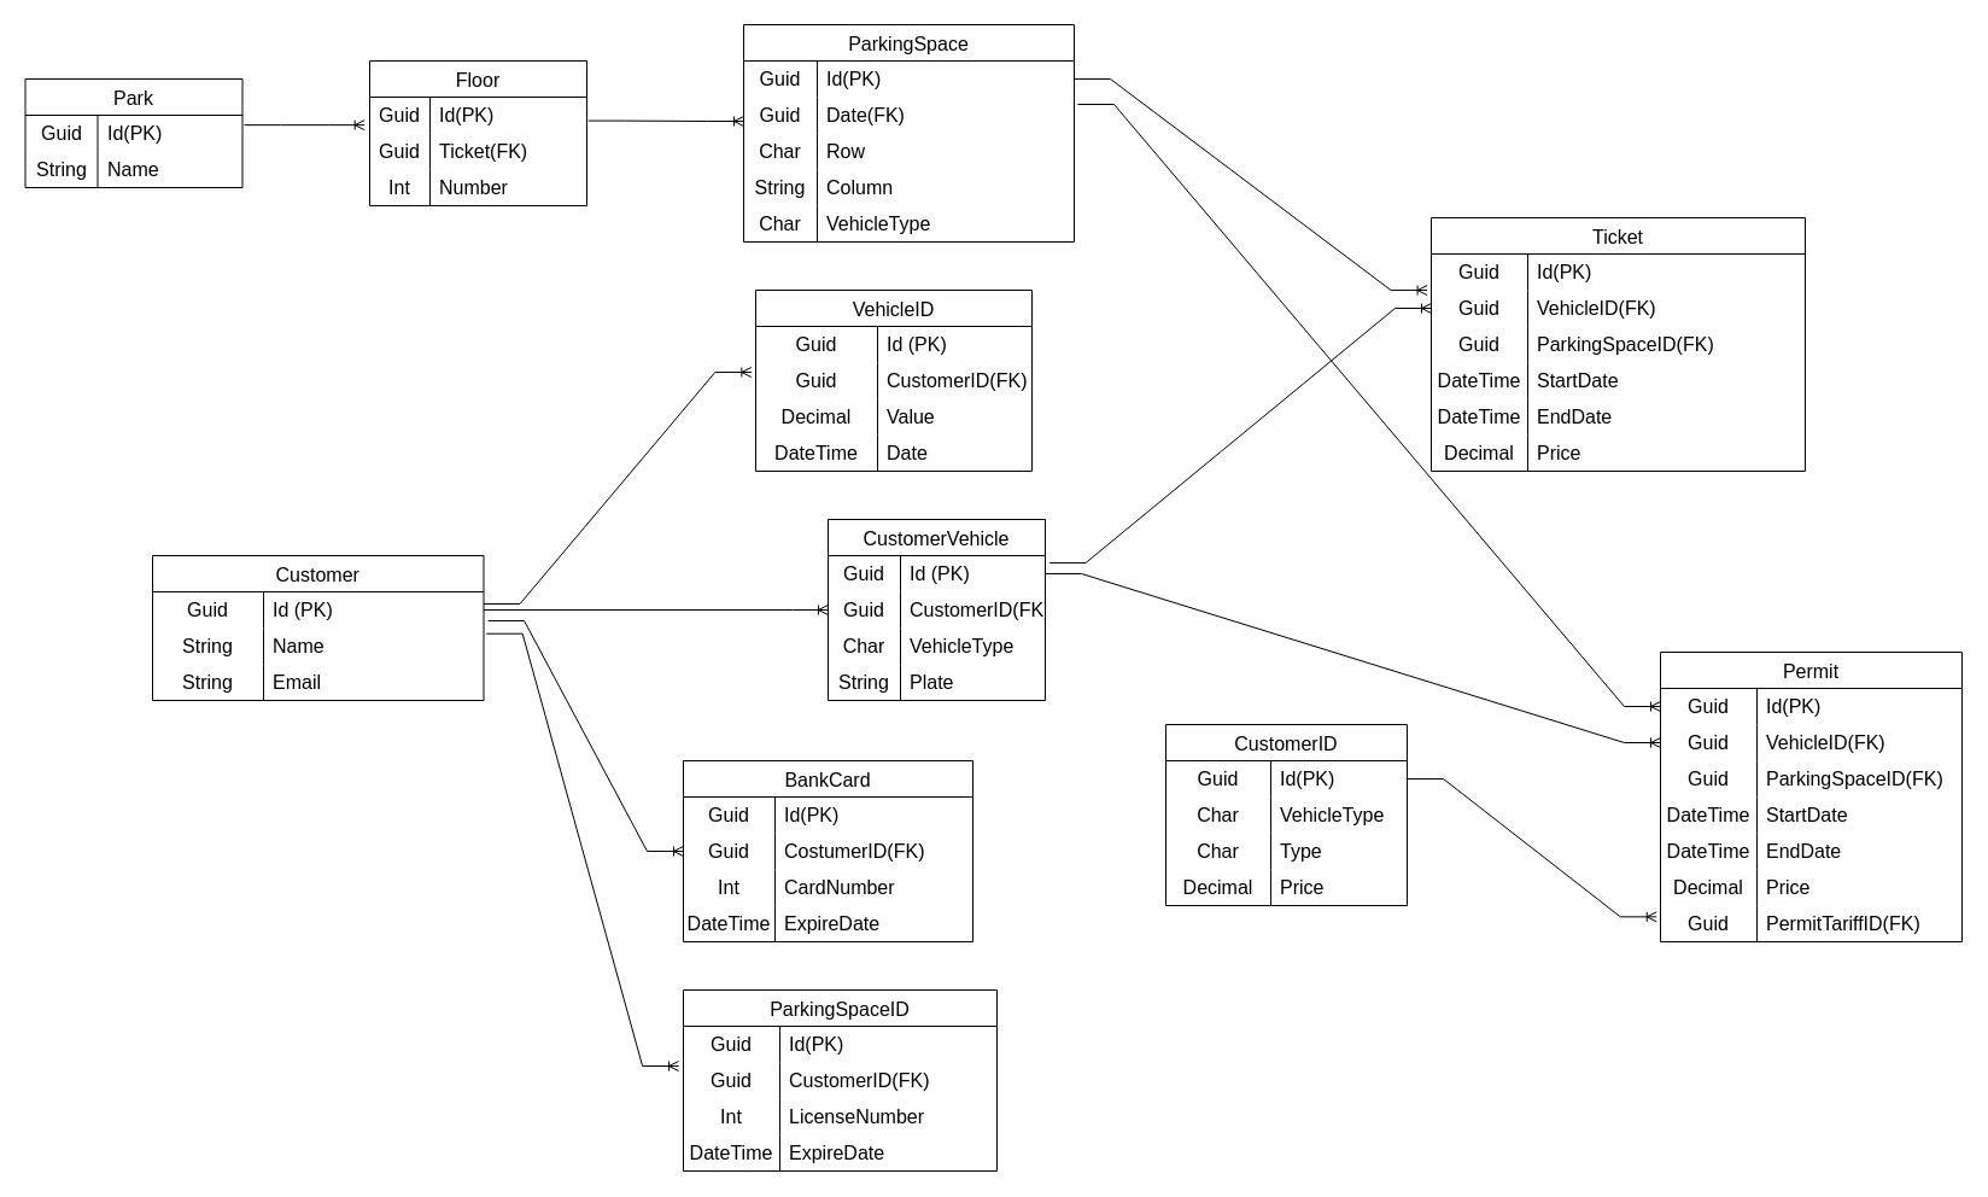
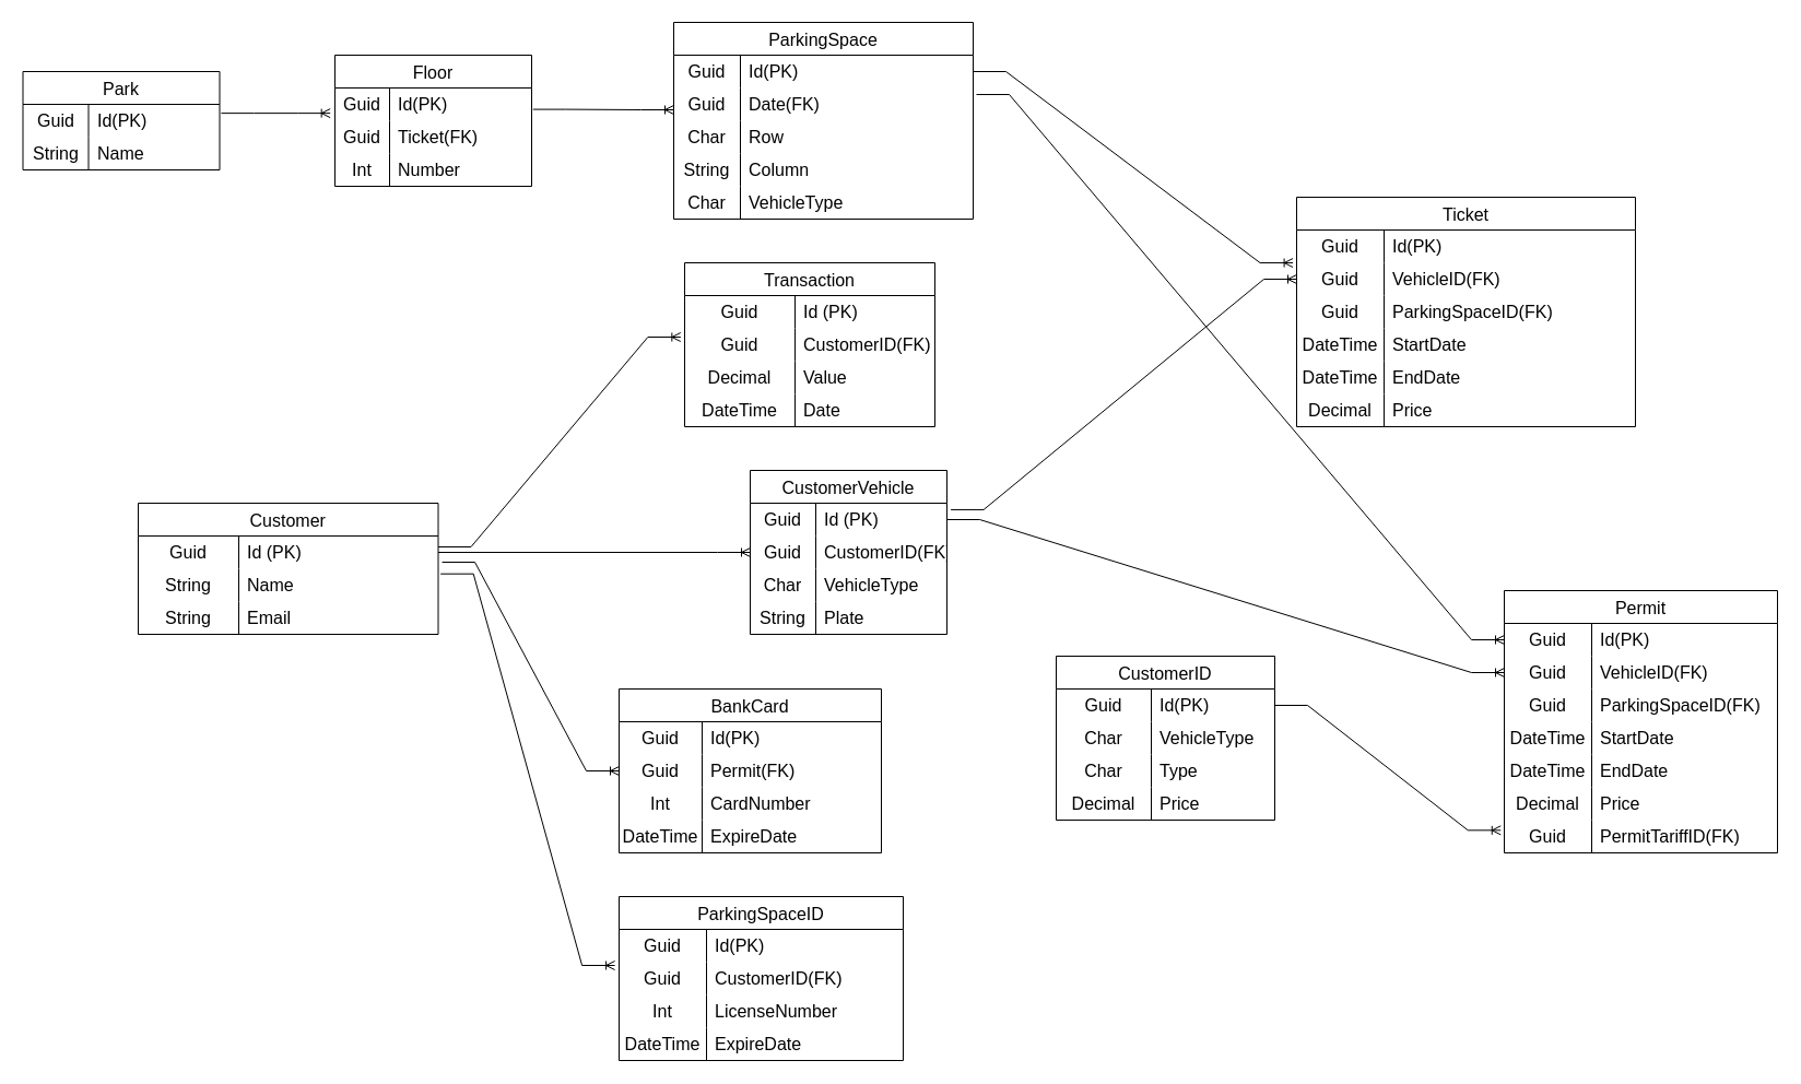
- <mxCell id="12" value="VehicleID" style="shape=table;startSize=30;container=1;collapsible=0;childLayout=tableLayout;fixedRows=1;rowLines=0;fontStyle=0;strokeColor=default;fontSize=16;" parent="1" vertex="1"><mxGeometry x="626" y="240" width="229" height="150" as="geometry" /></mxCell>
+ <mxCell id="12" value="Transaction" style="shape=table;startSize=30;container=1;collapsible=0;childLayout=tableLayout;fixedRows=1;rowLines=0;fontStyle=0;strokeColor=default;fontSize=16;" parent="1" vertex="1"><mxGeometry x="626" y="240" width="229" height="150" as="geometry" /></mxCell>
- <mxCell id="126" value="CostumerID(FK)" style="shape=partialRectangle;html=1;whiteSpace=wrap;connectable=0;fillColor=none;top=0;left=0;bottom=0;right=0;align=left;spacingLeft=6;overflow=hidden;strokeColor=inherit;fontSize=16;" parent="124" vertex="1"><mxGeometry x="76" width="164" height="30" as="geometry"><mxRectangle width="164" height="30" as="alternateBounds" /></mxGeometry></mxCell>
+ <mxCell id="126" value="Permit(FK)" style="shape=partialRectangle;html=1;whiteSpace=wrap;connectable=0;fillColor=none;top=0;left=0;bottom=0;right=0;align=left;spacingLeft=6;overflow=hidden;strokeColor=inherit;fontSize=16;" parent="124" vertex="1"><mxGeometry x="76" width="164" height="30" as="geometry"><mxRectangle width="164" height="30" as="alternateBounds" /></mxGeometry></mxCell>
